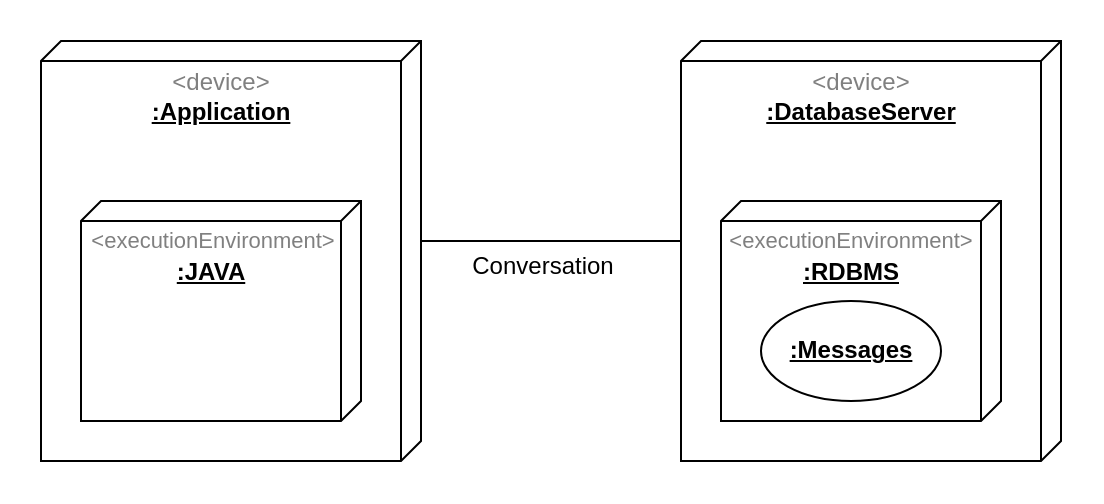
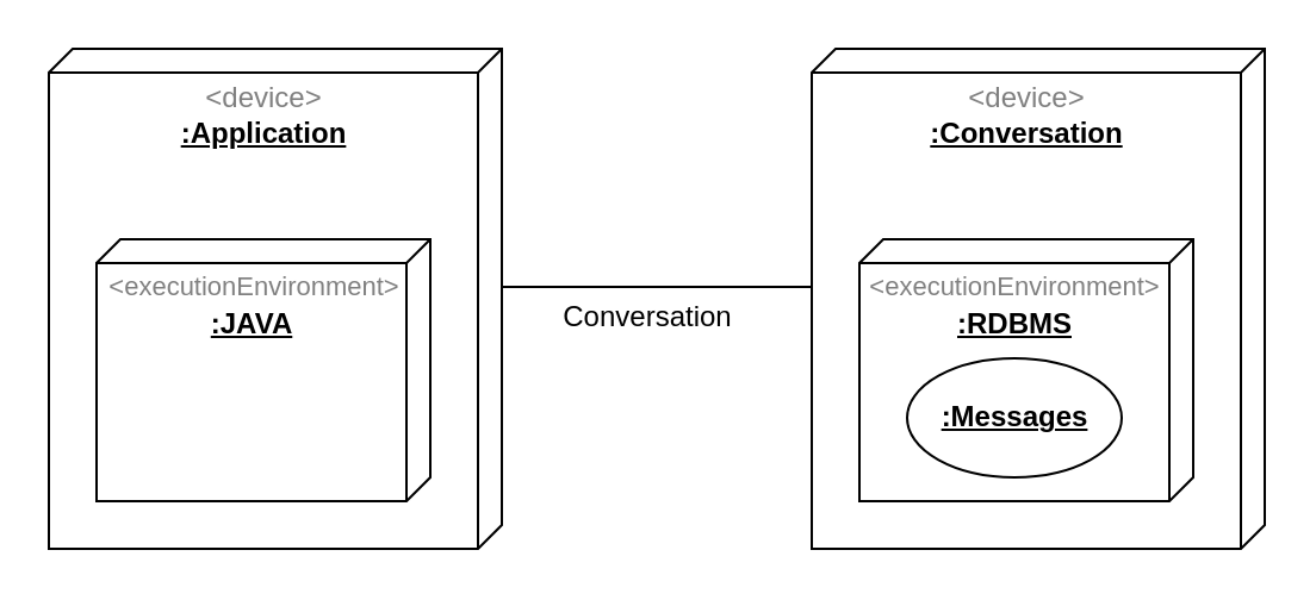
- <mxCell id="2" value="&lt;div&gt;&lt;b&gt;&lt;br&gt;&lt;/b&gt;&lt;/div&gt;&lt;div&gt;&lt;b&gt;:DatabaseServer&lt;br&gt;&lt;/b&gt;&lt;/div&gt;" style="verticalAlign=top;align=center;spacingTop=8;spacingLeft=2;spacingRight=12;shape=cube;size=10;direction=south;fontStyle=4;html=1;" vertex="1" parent="1"><mxGeometry x="340" y="20" width="190" height="210" as="geometry" /></mxCell>
+ <mxCell id="2" value="&lt;div&gt;&lt;b&gt;&lt;br&gt;&lt;/b&gt;&lt;/div&gt;&lt;div&gt;&lt;b&gt;:Conversation&lt;br&gt;&lt;/b&gt;&lt;/div&gt;" style="verticalAlign=top;align=center;spacingTop=8;spacingLeft=2;spacingRight=12;shape=cube;size=10;direction=south;fontStyle=4;html=1;" vertex="1" parent="1"><mxGeometry x="340" y="20" width="190" height="210" as="geometry" /></mxCell>
